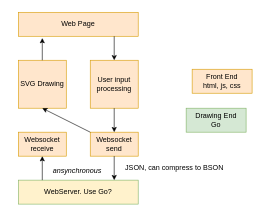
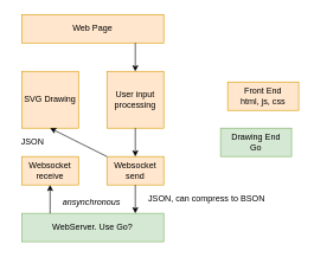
- <mxCell id="4" value="" style="endArrow=classic;html=1;exitX=0.5;exitY=0;exitDx=0;exitDy=0;entryX=0.2;entryY=1.075;entryDx=0;entryDy=0;entryPerimeter=0;fillColor=#ffe6cc;strokeColor=#000000;" edge="1" parent="1" source="3" target="2"><mxGeometry width="50" height="50" relative="1" as="geometry"><mxPoint x="140" y="190" as="sourcePoint" /><mxPoint x="130" y="90" as="targetPoint" /></mxGeometry></mxCell>
+ <mxCell id="14" value="JSON" style="text;html=1;align=center;verticalAlign=middle;resizable=0;points=[];autosize=1;fillColor=none;strokeColor=none;" vertex="1" parent="1"><mxGeometry x="20" y="190" width="50" height="20" as="geometry" /></mxCell>
- <mxCell id="7" value="WebServer. Use Go?" style="rounded=0;whiteSpace=wrap;html=1;fillColor=#fff2cc;strokeColor=#82b366;" vertex="1" parent="1"><mxGeometry x="30" y="300" width="200" height="40" as="geometry" /></mxCell>
+ <mxCell id="7" value="WebServer. Use Go?" style="rounded=0;whiteSpace=wrap;html=1;fillColor=#d5e8d4;strokeColor=#82b366;" vertex="1" parent="1"><mxGeometry x="30" y="300" width="200" height="40" as="geometry" /></mxCell>
